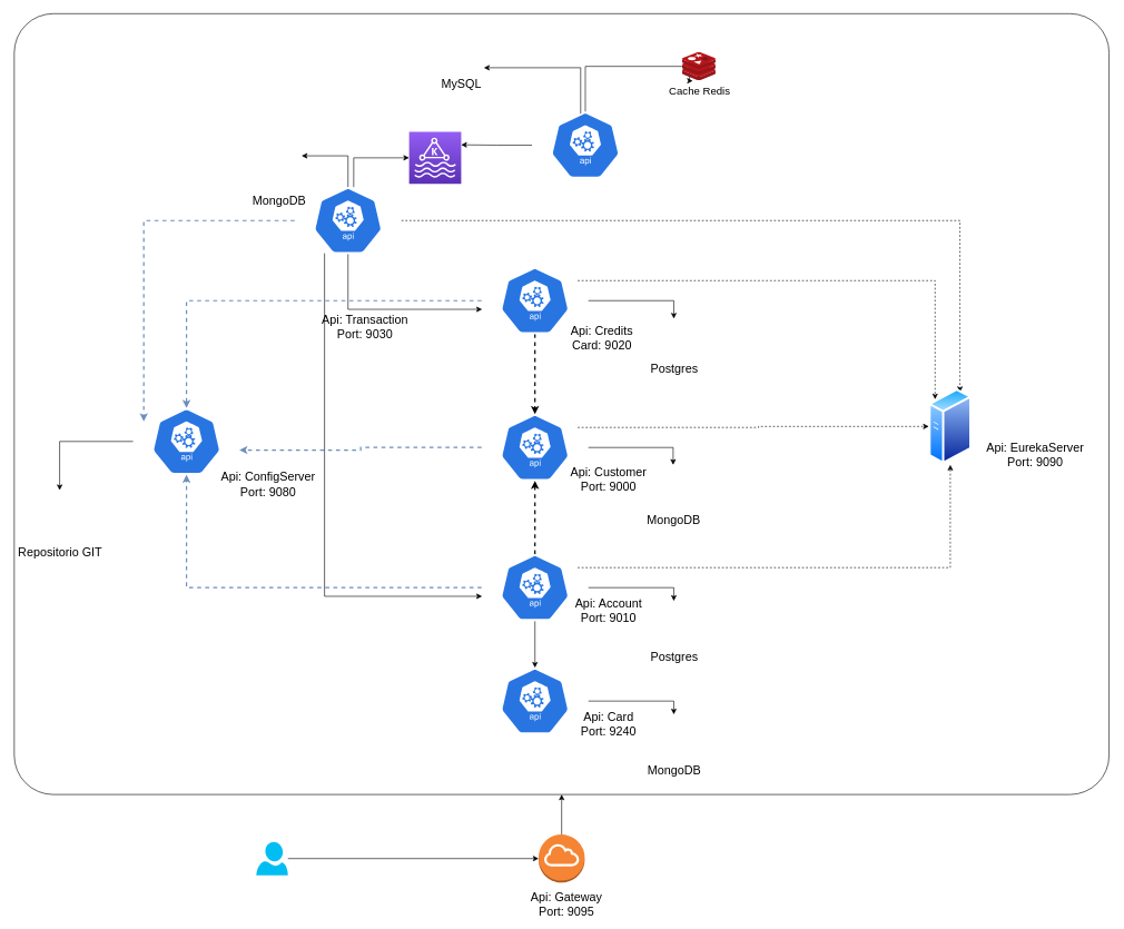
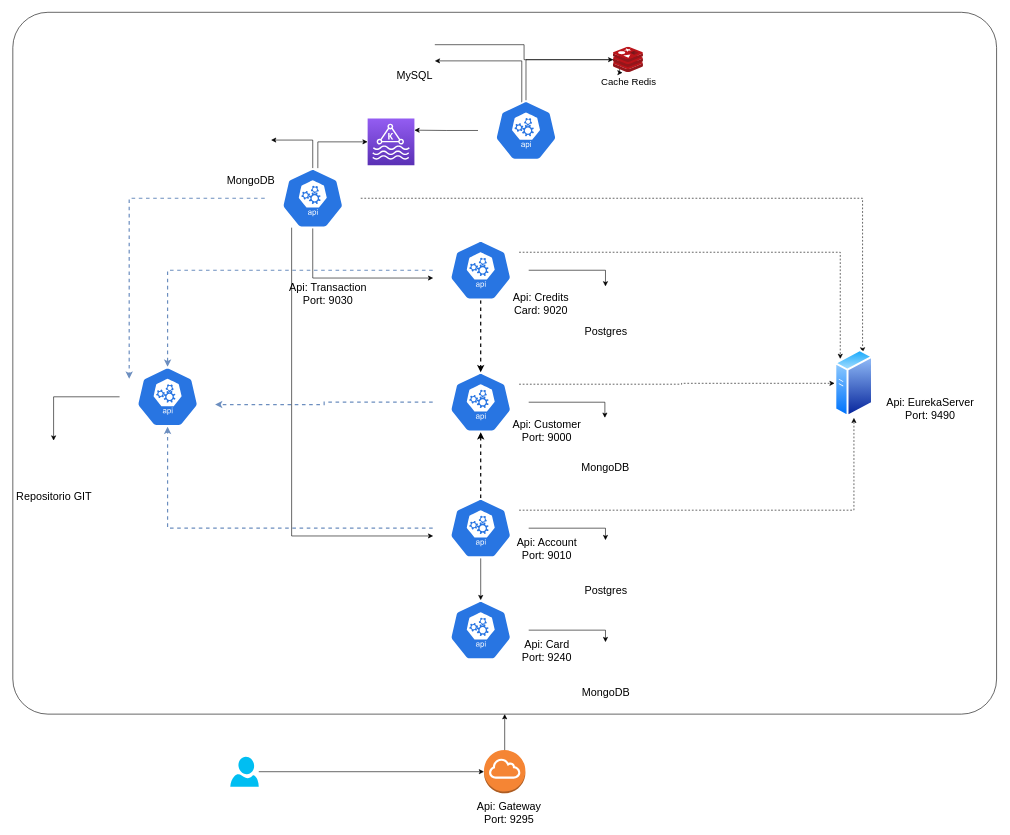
+ <mxCell id="48" style="edgeStyle=orthogonalEdgeStyle;rounded=0;orthogonalLoop=1;jettySize=auto;html=1;" edge="1" parent="1" source="49" target="54"><mxGeometry relative="1" as="geometry" /></mxCell>
- <mxCell id="34" value="&lt;font style=&quot;font-size: 18px;&quot;&gt;Api: EurekaServer&lt;br&gt;Port: 9090&lt;/font&gt;" style="text;html=1;strokeColor=none;fillColor=none;align=center;verticalAlign=middle;whiteSpace=wrap;rounded=0;" parent="1" vertex="1"><mxGeometry x="1454.9" y="666" width="190" height="30" as="geometry" /></mxCell>
+ <mxCell id="34" value="&lt;font style=&quot;font-size: 18px;&quot;&gt;Api: EurekaServer&lt;br&gt;Port: 9490&lt;/font&gt;" style="text;html=1;strokeColor=none;fillColor=none;align=center;verticalAlign=middle;whiteSpace=wrap;rounded=0;" parent="1" vertex="1"><mxGeometry x="1454.9" y="666" width="190" height="30" as="geometry" /></mxCell>
- <mxCell id="37" value="&lt;font style=&quot;font-size: 18px;&quot;&gt;Api: ConfigServer&lt;br&gt;Port: 9080&lt;/font&gt;" style="text;html=1;strokeColor=none;fillColor=none;align=center;verticalAlign=middle;whiteSpace=wrap;rounded=0;" parent="1" vertex="1"><mxGeometry x="320.5" y="711" width="160" height="30" as="geometry" /></mxCell>
- <mxCell id="43" value="&lt;font style=&quot;font-size: 18px;&quot;&gt;Api: Gateway&lt;br&gt;Port: 9095&lt;/font&gt;" style="text;html=1;strokeColor=none;fillColor=none;align=center;verticalAlign=middle;whiteSpace=wrap;rounded=0;" parent="1" vertex="1"><mxGeometry x="767.5" y="1340" width="160" height="30" as="geometry" /></mxCell>
+ <mxCell id="43" value="&lt;font style=&quot;font-size: 18px;&quot;&gt;Api: Gateway&lt;br&gt;Port: 9295&lt;/font&gt;" style="text;html=1;strokeColor=none;fillColor=none;align=center;verticalAlign=middle;whiteSpace=wrap;rounded=0;" parent="1" vertex="1"><mxGeometry x="767.5" y="1340" width="160" height="30" as="geometry" /></mxCell>
